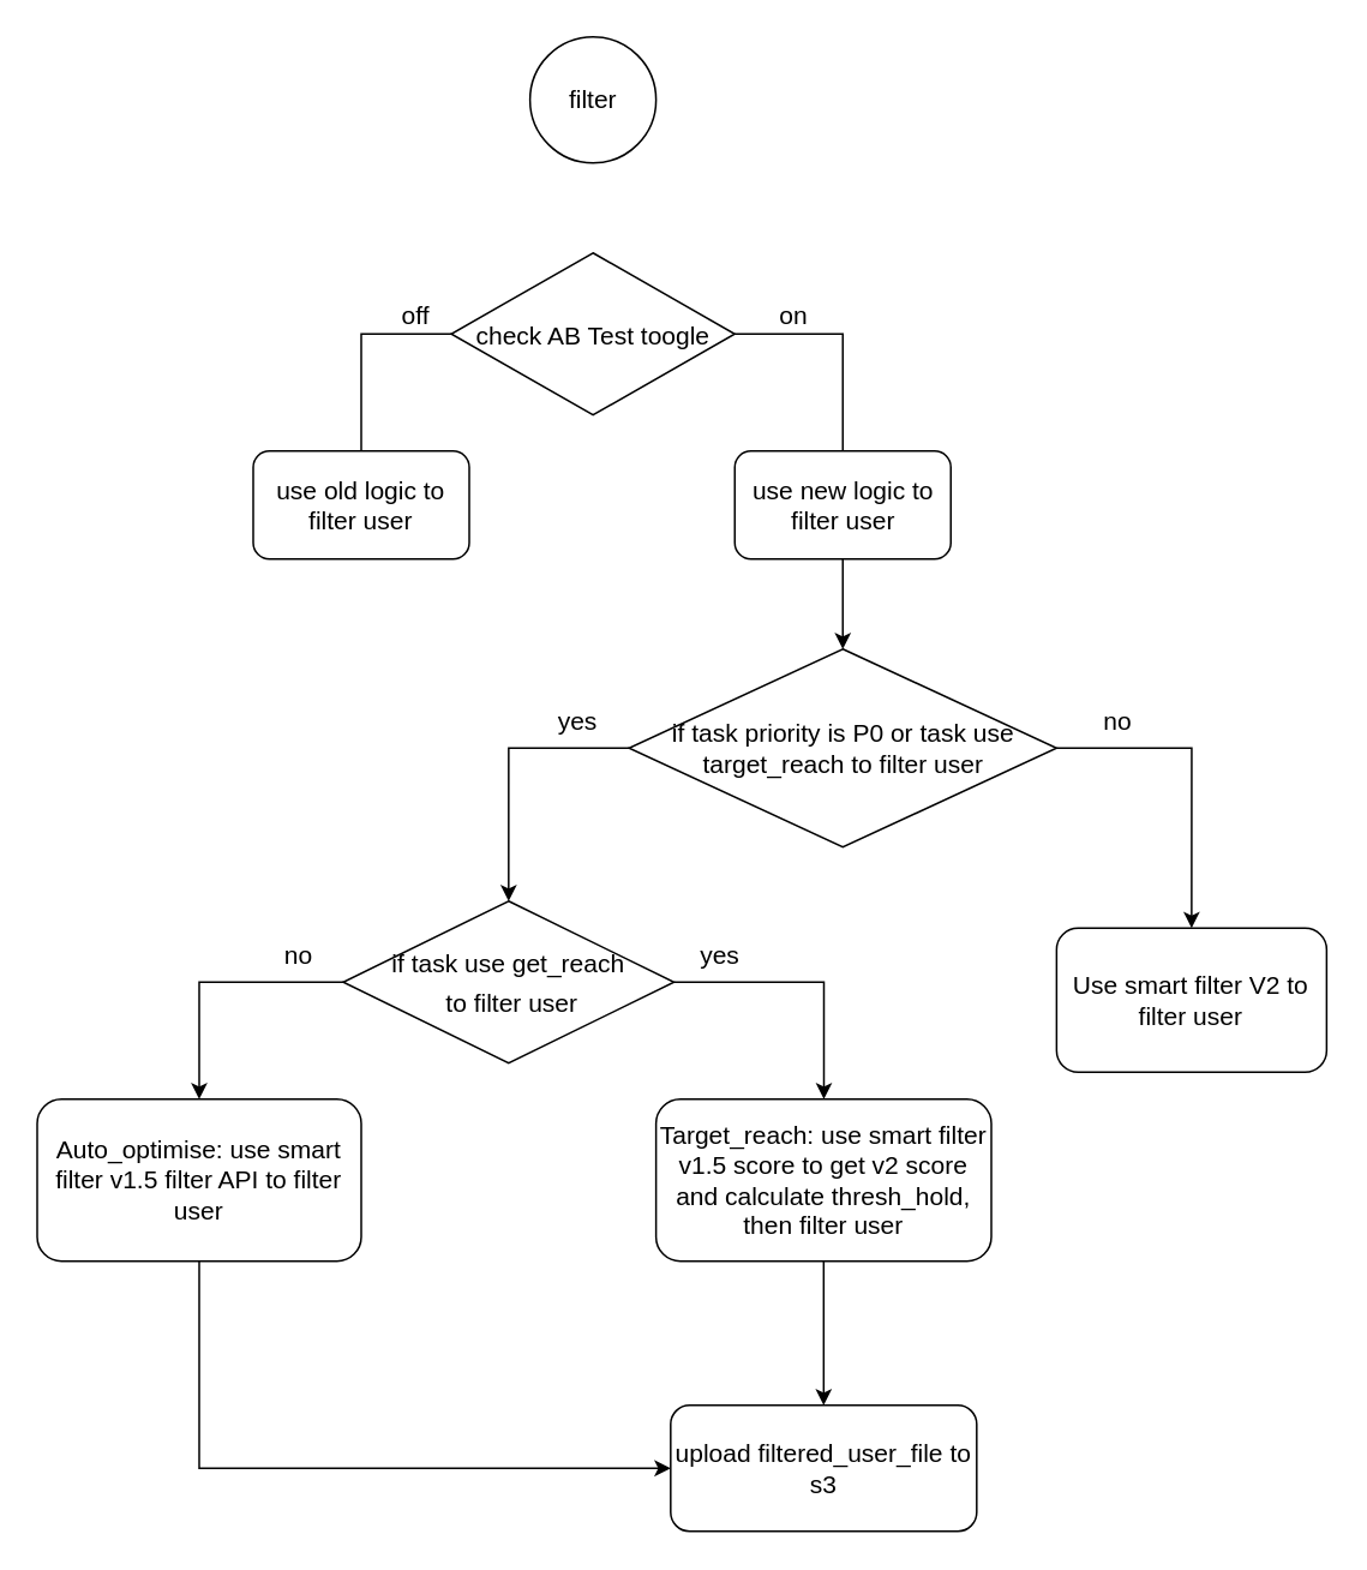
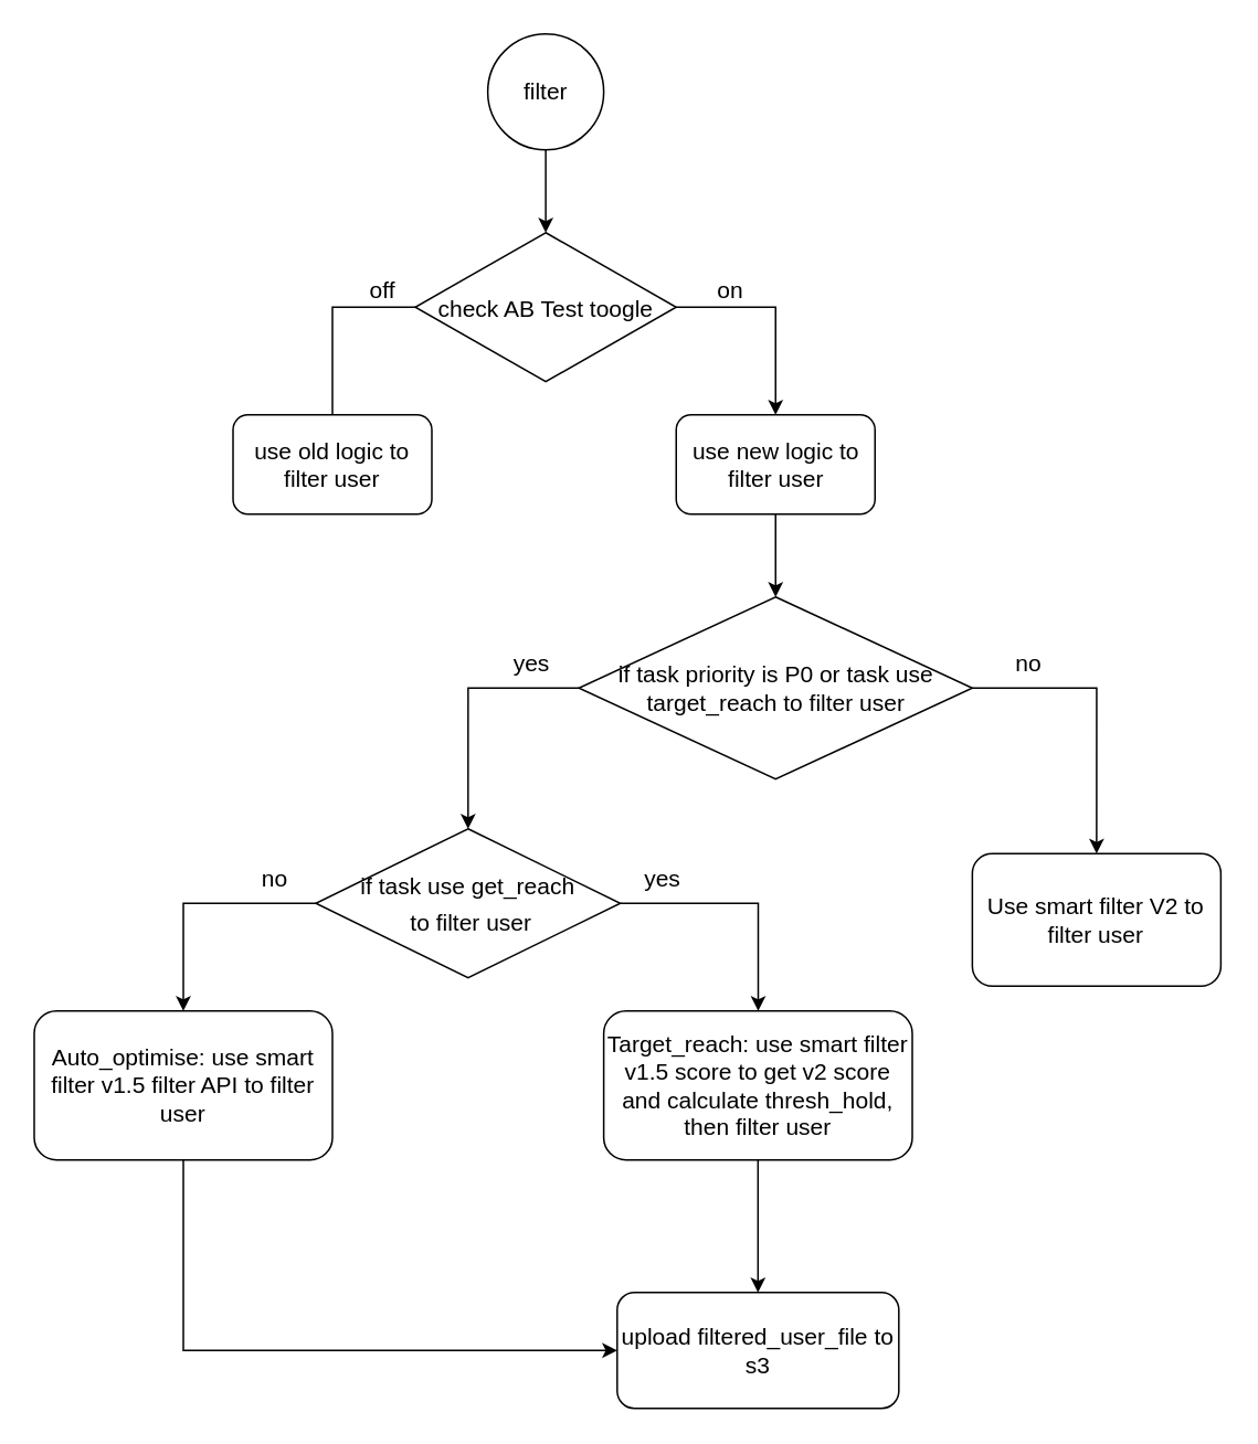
+ <mxCell id="5" value="" style="endArrow=classic;html=1;rounded=0;fontSize=14;exitX=0.5;exitY=1;exitDx=0;exitDy=0;entryX=0.5;entryY=0;entryDx=0;entryDy=0;" edge="1" parent="1" source="2" target="3"><mxGeometry width="50" height="50" relative="1" as="geometry"><mxPoint x="390" y="340" as="sourcePoint" /><mxPoint x="390" y="110" as="targetPoint" /></mxGeometry></mxCell>
- <mxCell id="9" value="" style="endArrow=none;html=1;rounded=0;fontSize=14;edgeStyle=orthogonalEdgeStyle;entryX=0.5;entryY=0;entryDx=0;entryDy=0;exitX=1;exitY=0.5;exitDx=0;exitDy=0;" edge="1" parent="1" source="3" target="8"><mxGeometry width="50" height="50" relative="1" as="geometry"><mxPoint x="272.5" y="190" as="sourcePoint" /><mxPoint x="210" y="290" as="targetPoint" /></mxGeometry></mxCell>
+ <mxCell id="9" value="" style="endArrow=classic;html=1;rounded=0;fontSize=14;edgeStyle=orthogonalEdgeStyle;entryX=0.5;entryY=0;entryDx=0;entryDy=0;exitX=1;exitY=0.5;exitDx=0;exitDy=0;" edge="1" parent="1" source="3" target="8"><mxGeometry width="50" height="50" relative="1" as="geometry"><mxPoint x="272.5" y="190" as="sourcePoint" /><mxPoint x="210" y="290" as="targetPoint" /></mxGeometry></mxCell>
